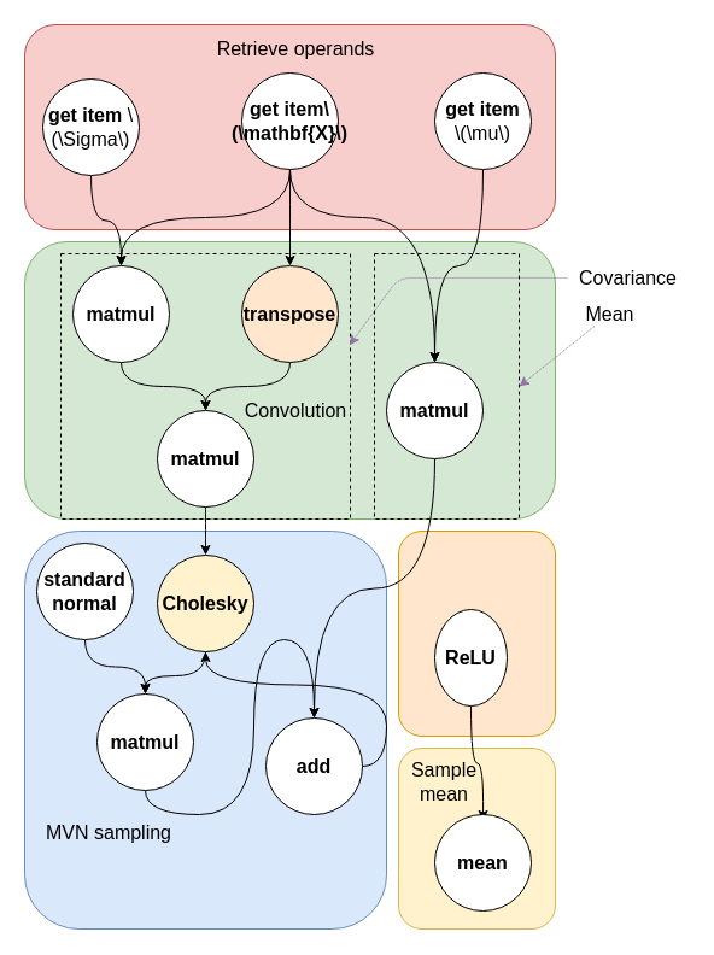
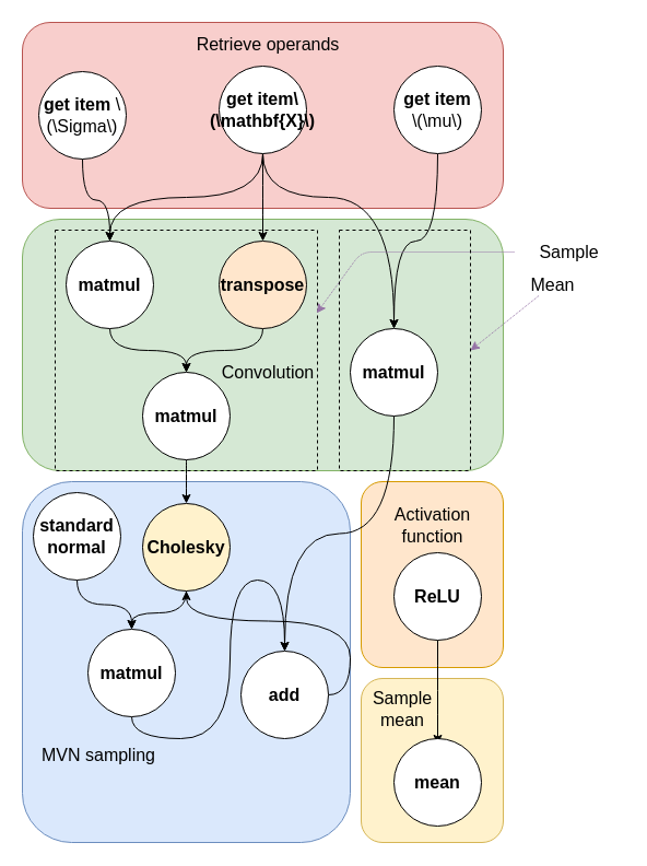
- <mxCell id="42" value="&lt;font style=&quot;font-size: 16px&quot;&gt;Covariance&lt;/font&gt;" style="text;html=1;align=center;verticalAlign=middle;resizable=0;points=[];autosize=1;strokeColor=none;" vertex="1" parent="1"><mxGeometry x="470" y="220" width="100" height="20" as="geometry" /></mxCell>
+ <mxCell id="42" value="&lt;font style=&quot;font-size: 16px&quot;&gt;Sample&lt;/font&gt;" style="text;html=1;align=center;verticalAlign=middle;resizable=0;points=[];autosize=1;strokeColor=none;" vertex="1" parent="1"><mxGeometry x="470" y="220" width="100" height="20" as="geometry" /></mxCell>
+ <mxCell id="38" value="&lt;font style=&quot;font-size: 16px&quot;&gt;Activation function&lt;/font&gt;" style="text;html=1;strokeColor=none;fillColor=none;align=center;verticalAlign=middle;whiteSpace=wrap;rounded=0;" vertex="1" parent="1"><mxGeometry x="337.5" y="470" width="115" height="20" as="geometry" /></mxCell>
- <mxCell id="33" value="&lt;font style=&quot;font-size: 16px&quot;&gt;&lt;b&gt;ReLU&lt;/b&gt;&lt;/font&gt;" style="ellipse;whiteSpace=wrap;html=1;aspect=fixed;" vertex="1" parent="1"><mxGeometry x="360" y="505" width="60" height="80" as="geometry" /></mxCell>
+ <mxCell id="33" value="&lt;font style=&quot;font-size: 16px&quot;&gt;&lt;b&gt;ReLU&lt;/b&gt;&lt;/font&gt;" style="ellipse;whiteSpace=wrap;html=1;aspect=fixed;" vertex="1" parent="1"><mxGeometry x="360" y="505" width="80" height="80" as="geometry" /></mxCell>
